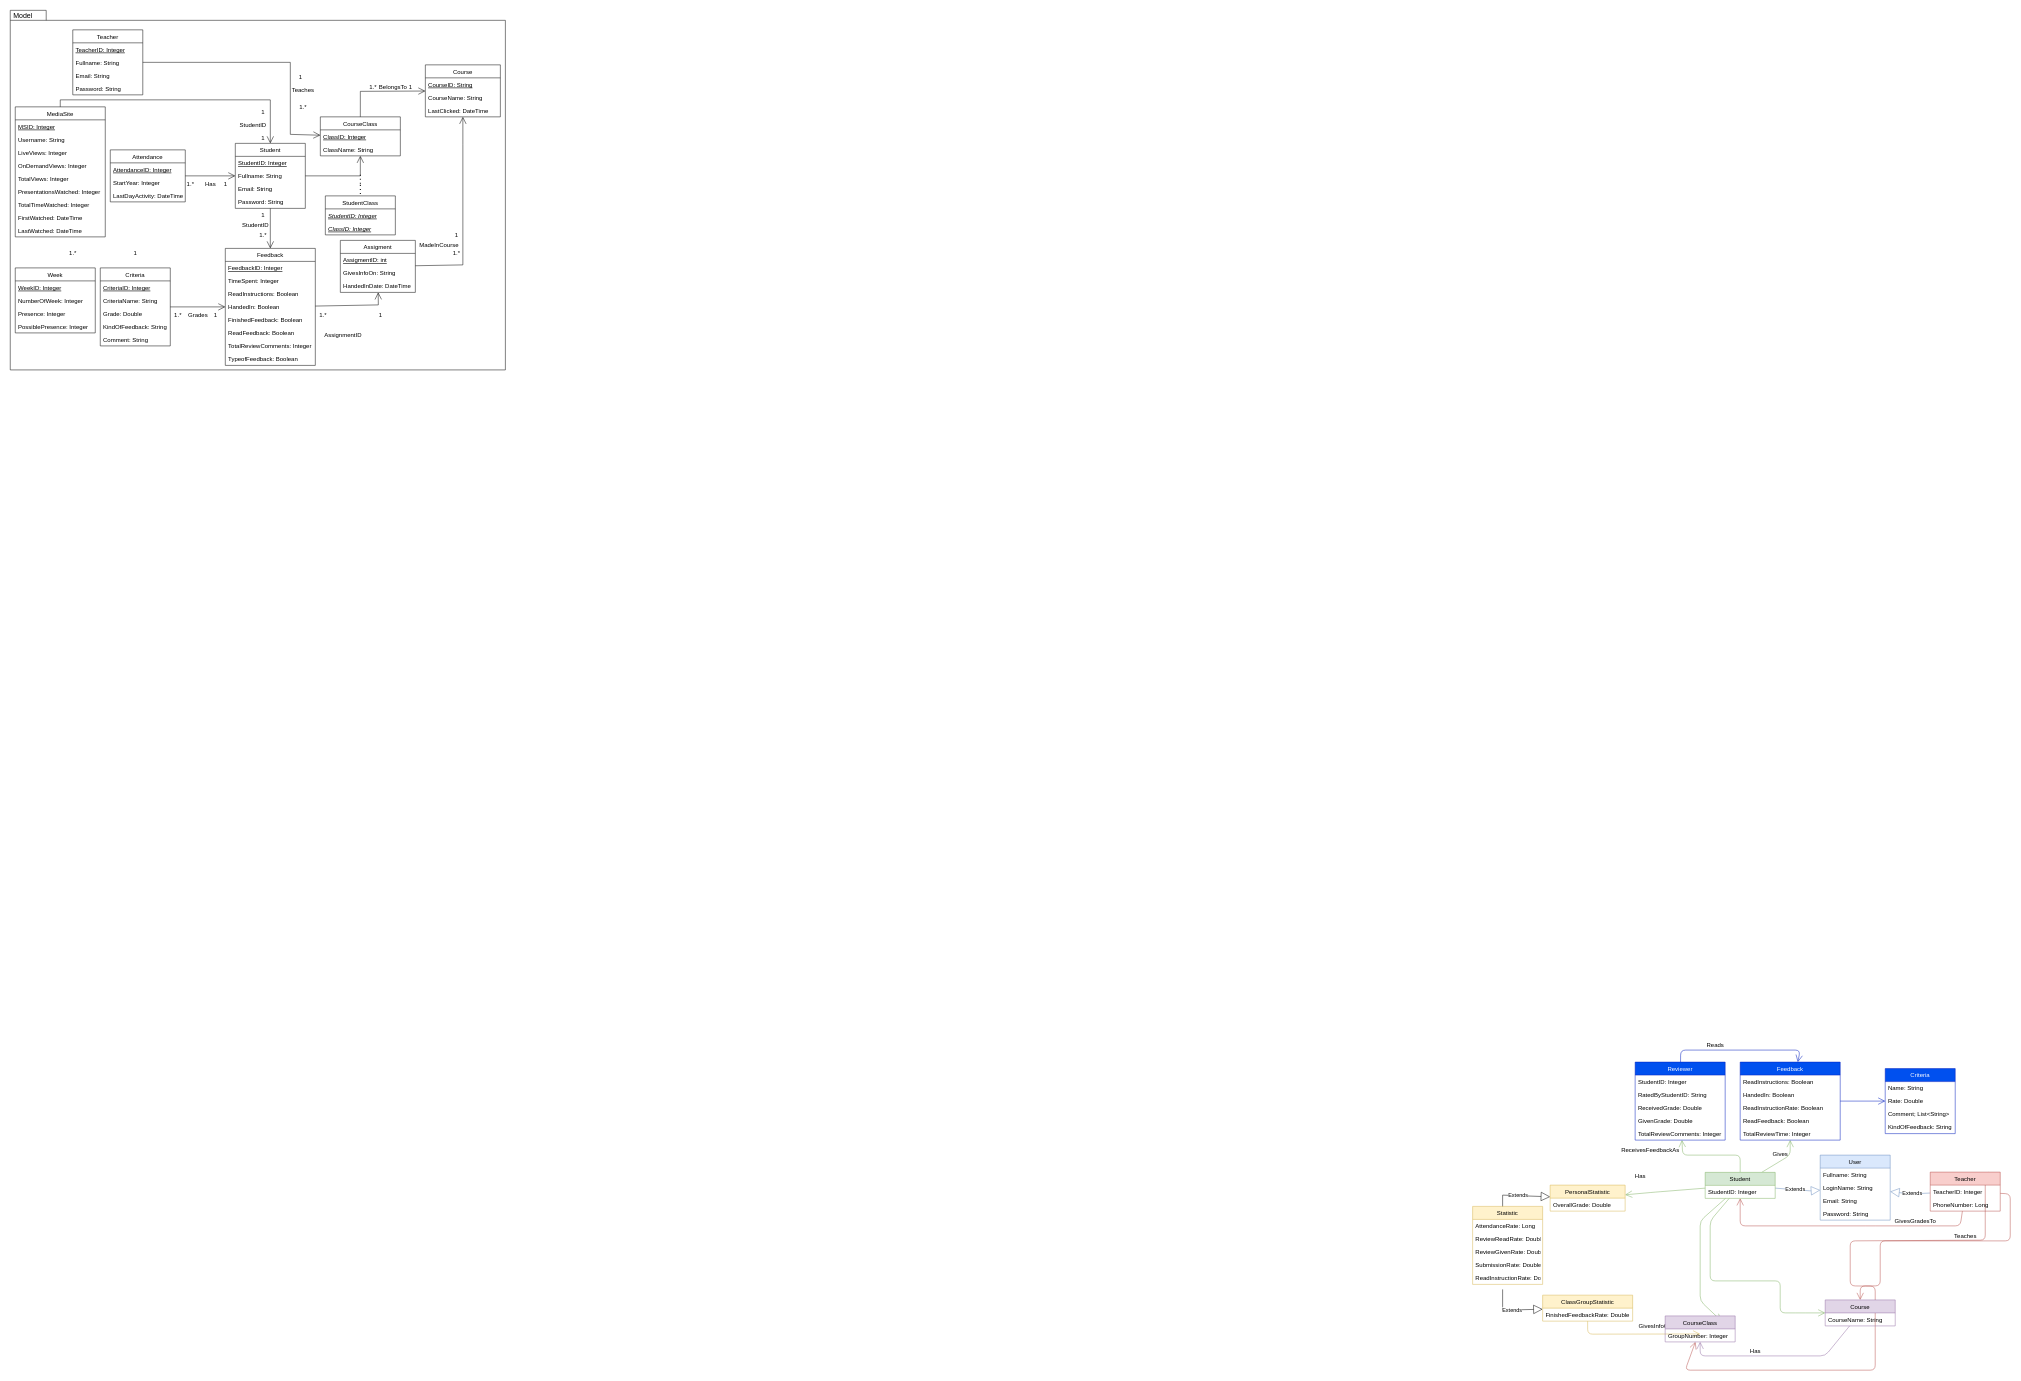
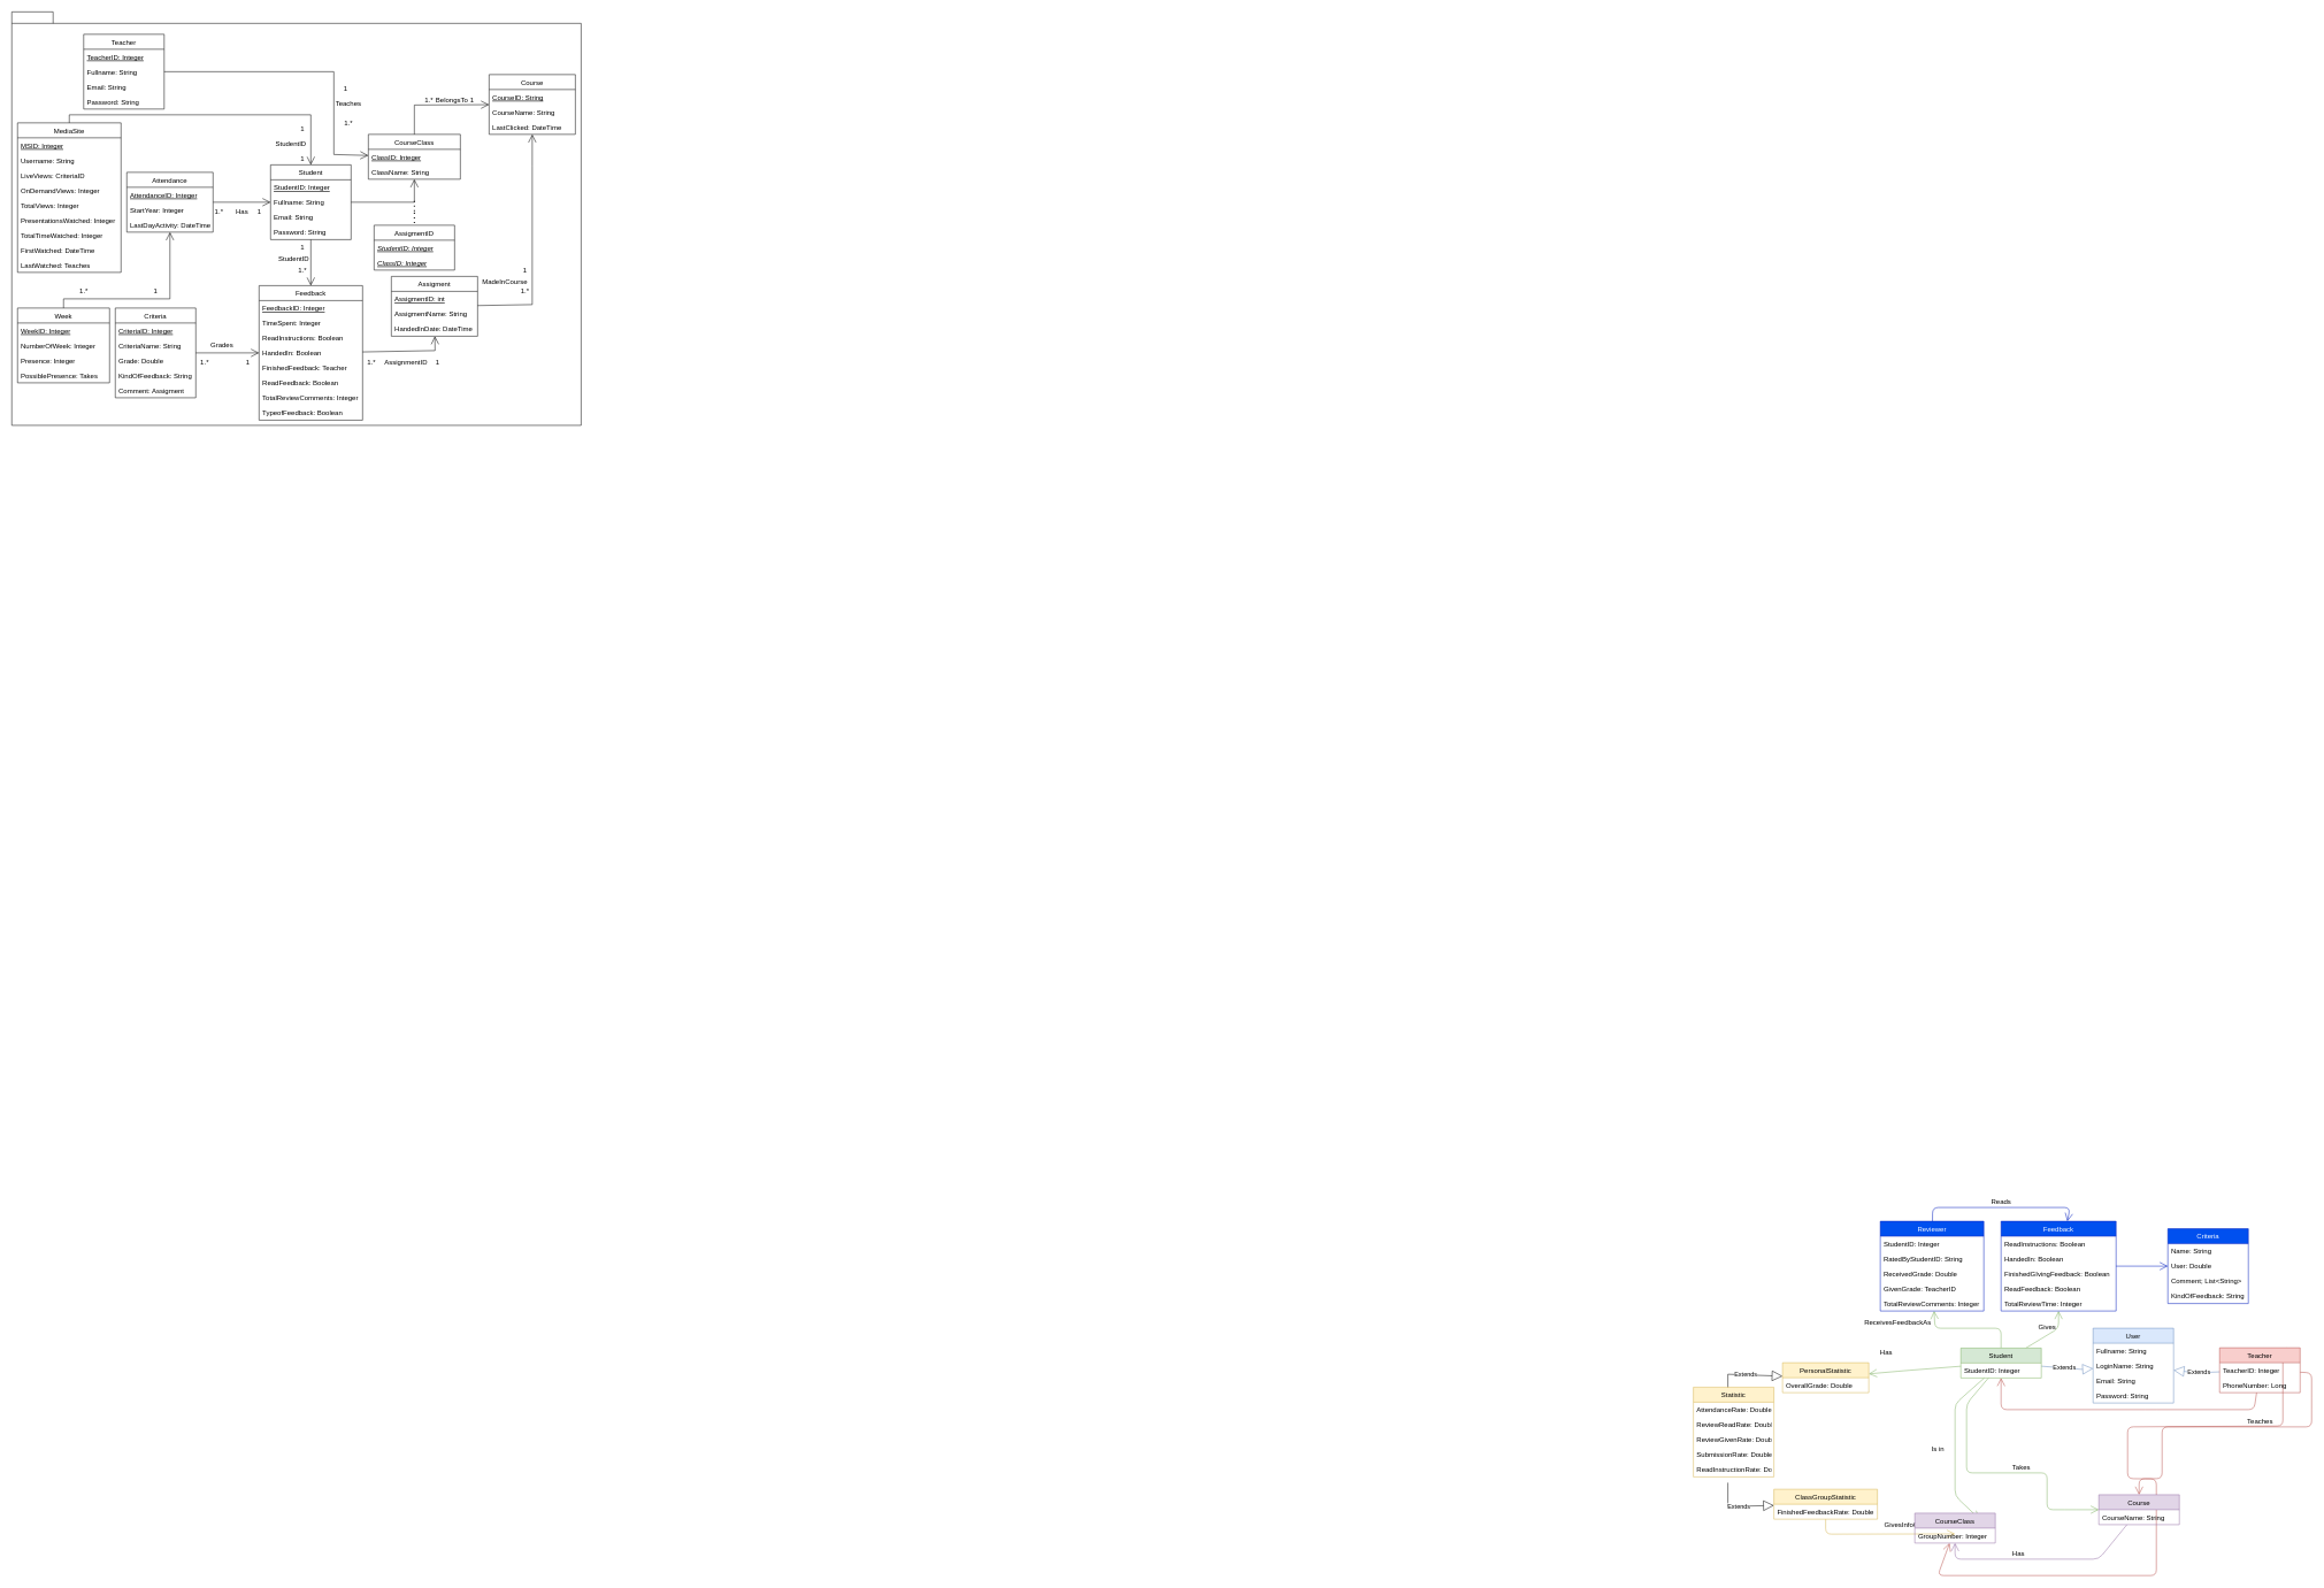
- <mxCell id="3" value="&lt;font style=&quot;font-size: 14px&quot;&gt;Model&lt;/font&gt;" style="text;html=1;align=center;verticalAlign=middle;resizable=0;points=[];autosize=1;" parent="1" vertex="1"><mxGeometry x="20" y="20" width="50" height="20" as="geometry" /></mxCell>
- <mxCell id="149" value="LiveViews: Integer" style="text;strokeColor=none;fillColor=none;align=left;verticalAlign=top;spacingLeft=4;spacingRight=4;overflow=hidden;rotatable=0;points=[[0,0.5],[1,0.5]];portConstraint=eastwest;" parent="146" vertex="1"><mxGeometry y="78" width="180" height="26" as="geometry" /></mxCell>
+ <mxCell id="149" value="LiveViews: CriteriaID" style="text;strokeColor=none;fillColor=none;align=left;verticalAlign=top;spacingLeft=4;spacingRight=4;overflow=hidden;rotatable=0;points=[[0,0.5],[1,0.5]];portConstraint=eastwest;" parent="146" vertex="1"><mxGeometry y="78" width="180" height="26" as="geometry" /></mxCell>
- <mxCell id="130" value="StudentClass" style="swimlane;fontStyle=0;childLayout=stackLayout;horizontal=1;startSize=26;fillColor=none;horizontalStack=0;resizeParent=1;resizeParentMax=0;resizeLast=0;collapsible=1;marginBottom=0;" parent="1" vertex="1"><mxGeometry x="650" y="391" width="140" height="78" as="geometry" /></mxCell>
+ <mxCell id="130" value="AssigmentID" style="swimlane;fontStyle=0;childLayout=stackLayout;horizontal=1;startSize=26;fillColor=none;horizontalStack=0;resizeParent=1;resizeParentMax=0;resizeLast=0;collapsible=1;marginBottom=0;" parent="1" vertex="1"><mxGeometry x="650" y="391" width="140" height="78" as="geometry" /></mxCell>
- <mxCell id="155" value="LastWatched: DateTime" style="text;strokeColor=none;fillColor=none;align=left;verticalAlign=top;spacingLeft=4;spacingRight=4;overflow=hidden;rotatable=0;points=[[0,0.5],[1,0.5]];portConstraint=eastwest;" parent="146" vertex="1"><mxGeometry y="234" width="180" height="26" as="geometry" /></mxCell>
+ <mxCell id="155" value="LastWatched: Teaches" style="text;strokeColor=none;fillColor=none;align=left;verticalAlign=top;spacingLeft=4;spacingRight=4;overflow=hidden;rotatable=0;points=[[0,0.5],[1,0.5]];portConstraint=eastwest;" parent="146" vertex="1"><mxGeometry y="234" width="180" height="26" as="geometry" /></mxCell>
+ <mxCell id="90" value="" style="endArrow=open;endFill=1;endSize=12;html=1;rounded=0;" parent="1" source="162" target="126" edge="1"><mxGeometry width="160" relative="1" as="geometry"><mxPoint x="210" y="303" as="sourcePoint" /><mxPoint x="370" y="303" as="targetPoint" /><Array as="points"><mxPoint x="110" y="519" /><mxPoint x="150" y="519" /><mxPoint x="295" y="519" /></Array></mxGeometry></mxCell>
- <mxCell id="144" value="GivesInfoOn: String" style="text;strokeColor=none;fillColor=none;align=left;verticalAlign=top;spacingLeft=4;spacingRight=4;overflow=hidden;rotatable=0;points=[[0,0.5],[1,0.5]];portConstraint=eastwest;" parent="142" vertex="1"><mxGeometry y="52" width="150" height="26" as="geometry" /></mxCell>
+ <mxCell id="144" value="AssigmentName: String" style="text;strokeColor=none;fillColor=none;align=left;verticalAlign=top;spacingLeft=4;spacingRight=4;overflow=hidden;rotatable=0;points=[[0,0.5],[1,0.5]];portConstraint=eastwest;" parent="142" vertex="1"><mxGeometry y="52" width="150" height="26" as="geometry" /></mxCell>
- <mxCell id="112" value="Grades" style="text;html=1;align=center;verticalAlign=middle;resizable=0;points=[];autosize=1;strokeColor=none;fillColor=none;" parent="1" vertex="1"><mxGeometry x="370" y="619" width="50" height="20" as="geometry" /></mxCell>
+ <mxCell id="112" value="Grades" style="text;html=1;align=center;verticalAlign=middle;resizable=0;points=[];autosize=1;strokeColor=none;fillColor=none;" parent="1" vertex="1"><mxGeometry x="360" y="589" width="50" height="20" as="geometry" /></mxCell>
- <mxCell id="138" value="FinishedFeedback: Boolean" style="text;strokeColor=none;fillColor=none;align=left;verticalAlign=top;spacingLeft=4;spacingRight=4;overflow=hidden;rotatable=0;points=[[0,0.5],[1,0.5]];portConstraint=eastwest;" parent="133" vertex="1"><mxGeometry y="130" width="180" height="26" as="geometry" /></mxCell>
+ <mxCell id="138" value="FinishedFeedback: Teacher" style="text;strokeColor=none;fillColor=none;align=left;verticalAlign=top;spacingLeft=4;spacingRight=4;overflow=hidden;rotatable=0;points=[[0,0.5],[1,0.5]];portConstraint=eastwest;" parent="133" vertex="1"><mxGeometry y="130" width="180" height="26" as="geometry" /></mxCell>
- <mxCell id="166" value="PossiblePresence: Integer" style="text;strokeColor=none;fillColor=none;align=left;verticalAlign=top;spacingLeft=4;spacingRight=4;overflow=hidden;rotatable=0;points=[[0,0.5],[1,0.5]];portConstraint=eastwest;" parent="162" vertex="1"><mxGeometry y="104" width="160" height="26" as="geometry" /></mxCell>
+ <mxCell id="166" value="PossiblePresence: Takes" style="text;strokeColor=none;fillColor=none;align=left;verticalAlign=top;spacingLeft=4;spacingRight=4;overflow=hidden;rotatable=0;points=[[0,0.5],[1,0.5]];portConstraint=eastwest;" parent="162" vertex="1"><mxGeometry y="104" width="160" height="26" as="geometry" /></mxCell>
- <mxCell id="105" value="AssignmentID" style="text;html=1;align=center;verticalAlign=middle;resizable=0;points=[];autosize=1;strokeColor=none;fillColor=none;" parent="1" vertex="1"><mxGeometry x="640" y="659" width="90" height="20" as="geometry" /></mxCell>
+ <mxCell id="105" value="AssignmentID" style="text;html=1;align=center;verticalAlign=middle;resizable=0;points=[];autosize=1;strokeColor=none;fillColor=none;" parent="1" vertex="1"><mxGeometry x="660" y="619" width="90" height="20" as="geometry" /></mxCell>
- <mxCell id="161" value="Comment: String" style="text;strokeColor=none;fillColor=none;align=left;verticalAlign=top;spacingLeft=4;spacingRight=4;overflow=hidden;rotatable=0;points=[[0,0.5],[1,0.5]];portConstraint=eastwest;fontStyle=0" parent="156" vertex="1"><mxGeometry y="130" width="140" height="26" as="geometry" /></mxCell>
+ <mxCell id="161" value="Comment: Assigment" style="text;strokeColor=none;fillColor=none;align=left;verticalAlign=top;spacingLeft=4;spacingRight=4;overflow=hidden;rotatable=0;points=[[0,0.5],[1,0.5]];portConstraint=eastwest;fontStyle=0" parent="156" vertex="1"><mxGeometry y="130" width="140" height="26" as="geometry" /></mxCell>
- <mxCell id="25" value="Reads" style="text;html=1;align=center;verticalAlign=middle;resizable=0;points=[];autosize=1;" parent="1" vertex="1"><mxGeometry x="3404" y="2079" width="50" height="20" as="geometry" /></mxCell>
+ <mxCell id="25" value="Reads" style="text;html=1;align=center;verticalAlign=middle;resizable=0;points=[];autosize=1;" parent="1" vertex="1"><mxGeometry x="3454" y="2079" width="50" height="20" as="geometry" /></mxCell>
- <mxCell id="68" value="Rate: Double" style="text;strokeColor=none;fillColor=none;align=left;verticalAlign=top;spacingLeft=4;spacingRight=4;overflow=hidden;rotatable=0;points=[[0,0.5],[1,0.5]];portConstraint=eastwest;" parent="66" vertex="1"><mxGeometry y="52" width="140" height="26" as="geometry" /></mxCell>
+ <mxCell id="68" value="User: Double" style="text;strokeColor=none;fillColor=none;align=left;verticalAlign=top;spacingLeft=4;spacingRight=4;overflow=hidden;rotatable=0;points=[[0,0.5],[1,0.5]];portConstraint=eastwest;" parent="66" vertex="1"><mxGeometry y="52" width="140" height="26" as="geometry" /></mxCell>
- <mxCell id="51" value="ReadInstructionRate: Boolean" style="text;strokeColor=none;fillColor=none;align=left;verticalAlign=top;spacingLeft=4;spacingRight=4;overflow=hidden;rotatable=0;points=[[0,0.5],[1,0.5]];portConstraint=eastwest;" parent="48" vertex="1"><mxGeometry y="78" width="200" height="26" as="geometry" /></mxCell>
+ <mxCell id="51" value="FinishedGIvingFeedback: Boolean" style="text;strokeColor=none;fillColor=none;align=left;verticalAlign=top;spacingLeft=4;spacingRight=4;overflow=hidden;rotatable=0;points=[[0,0.5],[1,0.5]];portConstraint=eastwest;" parent="48" vertex="1"><mxGeometry y="78" width="200" height="26" as="geometry" /></mxCell>
- <mxCell id="58" value="GivenGrade: Double" style="text;strokeColor=none;fillColor=none;align=left;verticalAlign=top;spacingLeft=4;spacingRight=4;overflow=hidden;rotatable=0;points=[[0,0.5],[1,0.5]];portConstraint=eastwest;" parent="54" vertex="1"><mxGeometry y="104" width="180" height="26" as="geometry" /></mxCell>
+ <mxCell id="58" value="GivenGrade: TeacherID" style="text;strokeColor=none;fillColor=none;align=left;verticalAlign=top;spacingLeft=4;spacingRight=4;overflow=hidden;rotatable=0;points=[[0,0.5],[1,0.5]];portConstraint=eastwest;" parent="54" vertex="1"><mxGeometry y="104" width="180" height="26" as="geometry" /></mxCell>
- <mxCell id="8" value="GivesGradesTo" style="text;html=1;align=center;verticalAlign=middle;resizable=0;points=[];autosize=1;" parent="1" vertex="1"><mxGeometry x="3779" y="2430.5" width="100" height="20" as="geometry" /></mxCell>
- <mxCell id="61" value="AttendanceRate: Long" style="text;strokeColor=none;fillColor=none;align=left;verticalAlign=top;spacingLeft=4;spacingRight=4;overflow=hidden;rotatable=0;points=[[0,0.5],[1,0.5]];portConstraint=eastwest;" parent="60" vertex="1"><mxGeometry y="26" width="140" height="26" as="geometry" /></mxCell>
+ <mxCell id="61" value="AttendanceRate: Double" style="text;strokeColor=none;fillColor=none;align=left;verticalAlign=top;spacingLeft=4;spacingRight=4;overflow=hidden;rotatable=0;points=[[0,0.5],[1,0.5]];portConstraint=eastwest;" parent="60" vertex="1"><mxGeometry y="26" width="140" height="26" as="geometry" /></mxCell>
+ <mxCell id="18" value="Is in" style="text;html=1;align=center;verticalAlign=middle;resizable=0;points=[];autosize=1;" parent="1" vertex="1"><mxGeometry x="3349" y="2509" width="40" height="20" as="geometry" /></mxCell>
+ <mxCell id="11" value="Takes" style="text;html=1;align=center;verticalAlign=middle;resizable=0;points=[];autosize=1;" parent="1" vertex="1"><mxGeometry x="3489" y="2540.5" width="50" height="20" as="geometry" /></mxCell>
